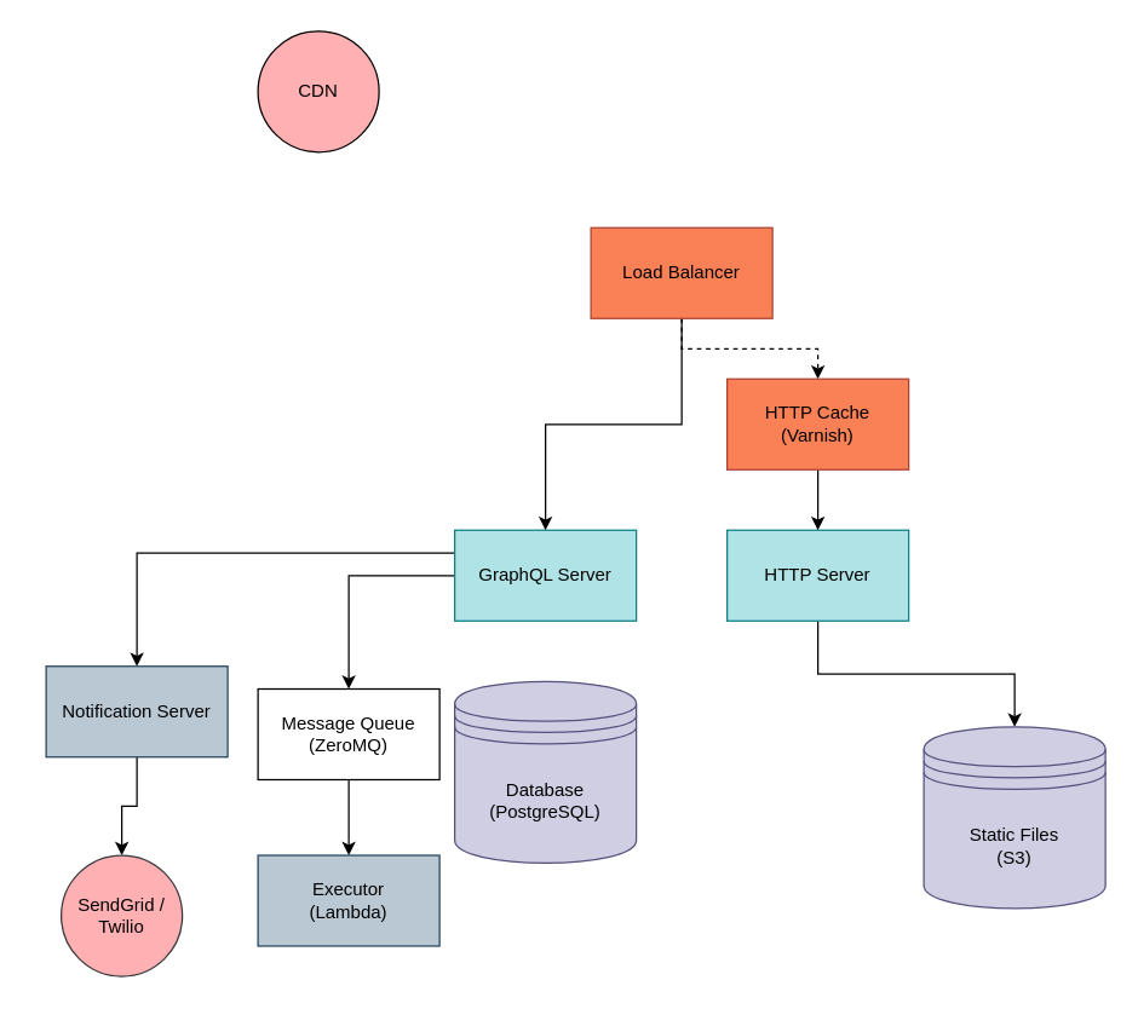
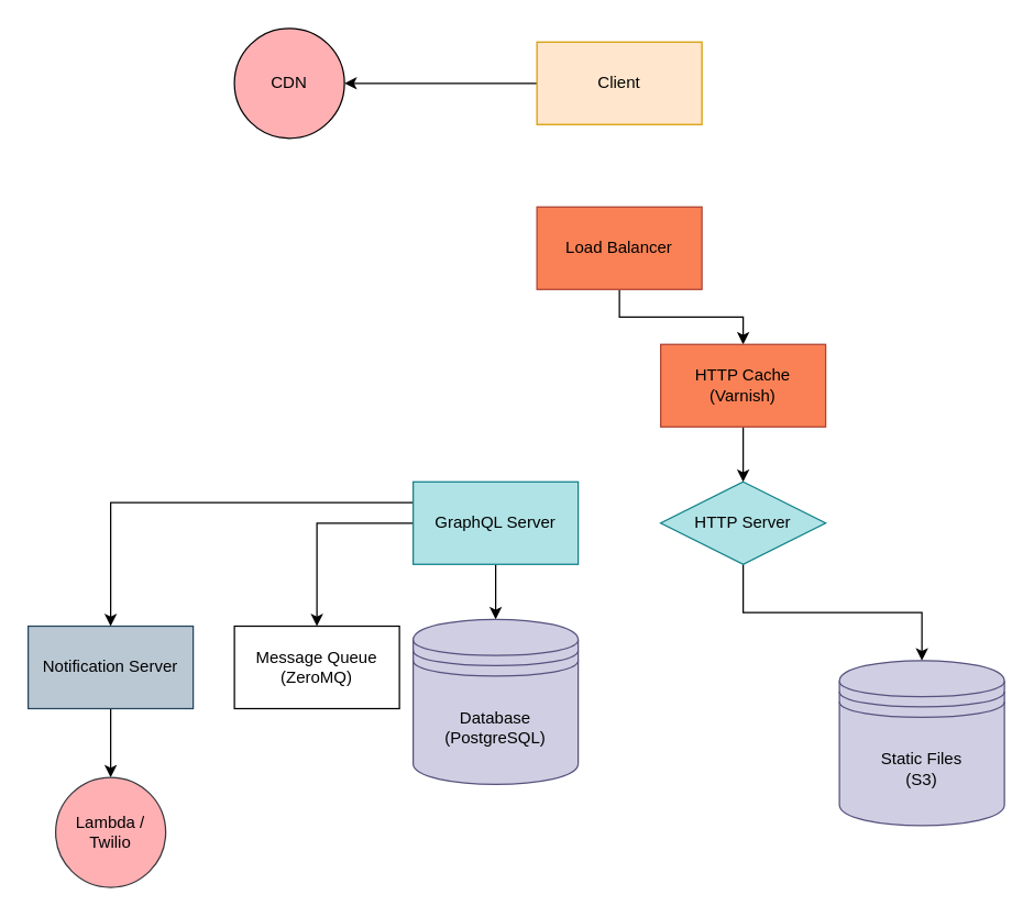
+ <mxCell id="15" style="edgeStyle=orthogonalEdgeStyle;rounded=0;orthogonalLoop=1;jettySize=auto;html=1;exitX=0;exitY=0.5;exitDx=0;exitDy=0;entryX=1;entryY=0.5;entryDx=0;entryDy=0;" edge="1" parent="1" source="16" target="23"><mxGeometry relative="1" as="geometry" /></mxCell>
+ <mxCell id="16" value="Client" style="rounded=0;whiteSpace=wrap;html=1;fillColor=#ffe6cc;strokeColor=#d79b00;" vertex="1" parent="1"><mxGeometry x="390" y="30" width="120" height="60" as="geometry" /></mxCell>
- <mxCell id="6" style="edgeStyle=orthogonalEdgeStyle;rounded=0;orthogonalLoop=1;jettySize=auto;html=1;exitX=0.5;exitY=1;exitDx=0;exitDy=0;entryX=0.5;entryY=0;entryDx=0;entryDy=0;dashed=1;" edge="1" parent="1" source="8" target="14"><mxGeometry relative="1" as="geometry" /></mxCell>
+ <mxCell id="6" style="edgeStyle=orthogonalEdgeStyle;rounded=0;orthogonalLoop=1;jettySize=auto;html=1;exitX=0.5;exitY=1;exitDx=0;exitDy=0;entryX=0.5;entryY=0;entryDx=0;entryDy=0;" edge="1" parent="1" source="8" target="14"><mxGeometry relative="1" as="geometry" /></mxCell>
- <mxCell id="7" style="edgeStyle=orthogonalEdgeStyle;rounded=0;orthogonalLoop=1;jettySize=auto;html=1;exitX=0.5;exitY=1;exitDx=0;exitDy=0;entryX=0.5;entryY=0;entryDx=0;entryDy=0;" edge="1" parent="1" source="8" target="5"><mxGeometry relative="1" as="geometry" /></mxCell>
- <mxCell id="12" value="HTTP Server" style="rounded=0;whiteSpace=wrap;html=1;fillColor=#b0e3e6;strokeColor=#0e8088;" vertex="1" parent="1"><mxGeometry x="480" y="350" width="120" height="60" as="geometry" /></mxCell>
+ <mxCell id="12" value="HTTP Server" style="rhombus;whiteSpace=wrap;html=1;fillColor=#b0e3e6;strokeColor=#0e8088;" vertex="1" parent="1"><mxGeometry x="480" y="350" width="120" height="60" as="geometry" /></mxCell>
+ <mxCell id="3" style="edgeStyle=orthogonalEdgeStyle;rounded=0;orthogonalLoop=1;jettySize=auto;html=1;exitX=0.5;exitY=1;exitDx=0;exitDy=0;entryX=0.5;entryY=0;entryDx=0;entryDy=0;" edge="1" parent="1" source="5" target="17"><mxGeometry relative="1" as="geometry" /></mxCell>
- <mxCell id="20" value="Notification Server" style="rounded=0;whiteSpace=wrap;html=1;fillColor=#bac8d3;strokeColor=#23445d;" vertex="1" parent="1"><mxGeometry x="30" y="440" width="120" height="60" as="geometry" /></mxCell>
+ <mxCell id="20" value="Notification Server" style="rounded=0;whiteSpace=wrap;html=1;fillColor=#bac8d3;strokeColor=#23445d;" vertex="1" parent="1"><mxGeometry x="20" y="455" width="120" height="60" as="geometry" /></mxCell>
- <mxCell id="9" style="edgeStyle=orthogonalEdgeStyle;rounded=0;orthogonalLoop=1;jettySize=auto;html=1;exitX=0.5;exitY=1;exitDx=0;exitDy=0;entryX=0.5;entryY=0;entryDx=0;entryDy=0;" edge="1" parent="1" source="10" target="22"><mxGeometry relative="1" as="geometry" /></mxCell>
- <mxCell id="22" value="Executor&lt;br&gt;(Lambda)" style="rounded=0;whiteSpace=wrap;html=1;fillColor=#bac8d3;strokeColor=#23445d;" vertex="1" parent="1"><mxGeometry x="170" y="565" width="120" height="60" as="geometry" /></mxCell>
- <mxCell id="21" value="SendGrid / Twilio" style="ellipse;whiteSpace=wrap;html=1;aspect=fixed;fillColor=#FFB0B3;strokeColor=#36393d;" vertex="1" parent="1"><mxGeometry x="40" y="565" width="80" height="80" as="geometry" /></mxCell>
+ <mxCell id="21" value="Lambda / Twilio" style="ellipse;whiteSpace=wrap;html=1;aspect=fixed;fillColor=#FFB0B3;strokeColor=#36393d;" vertex="1" parent="1"><mxGeometry x="40" y="565" width="80" height="80" as="geometry" /></mxCell>
